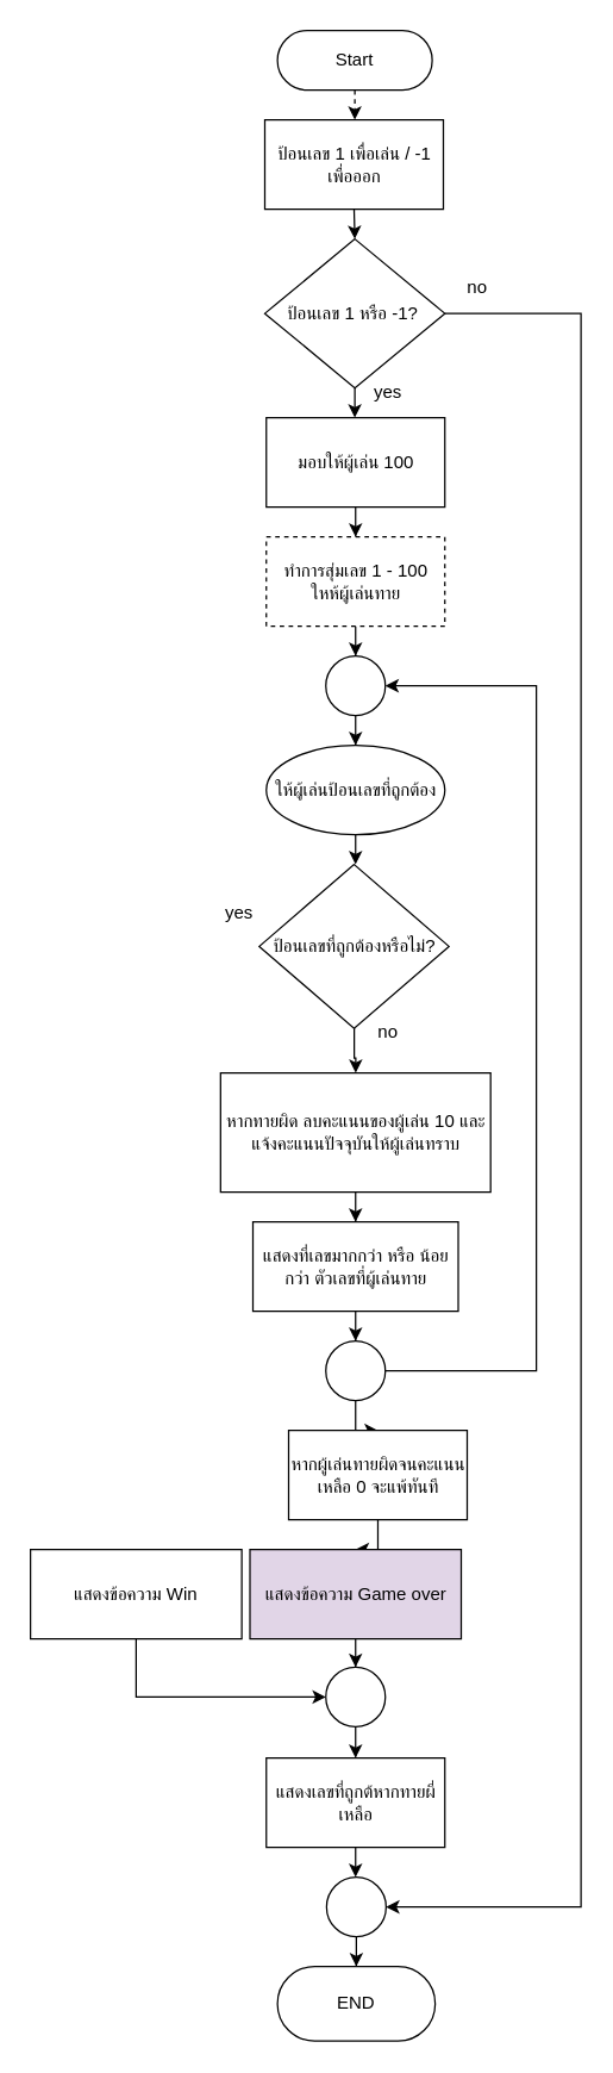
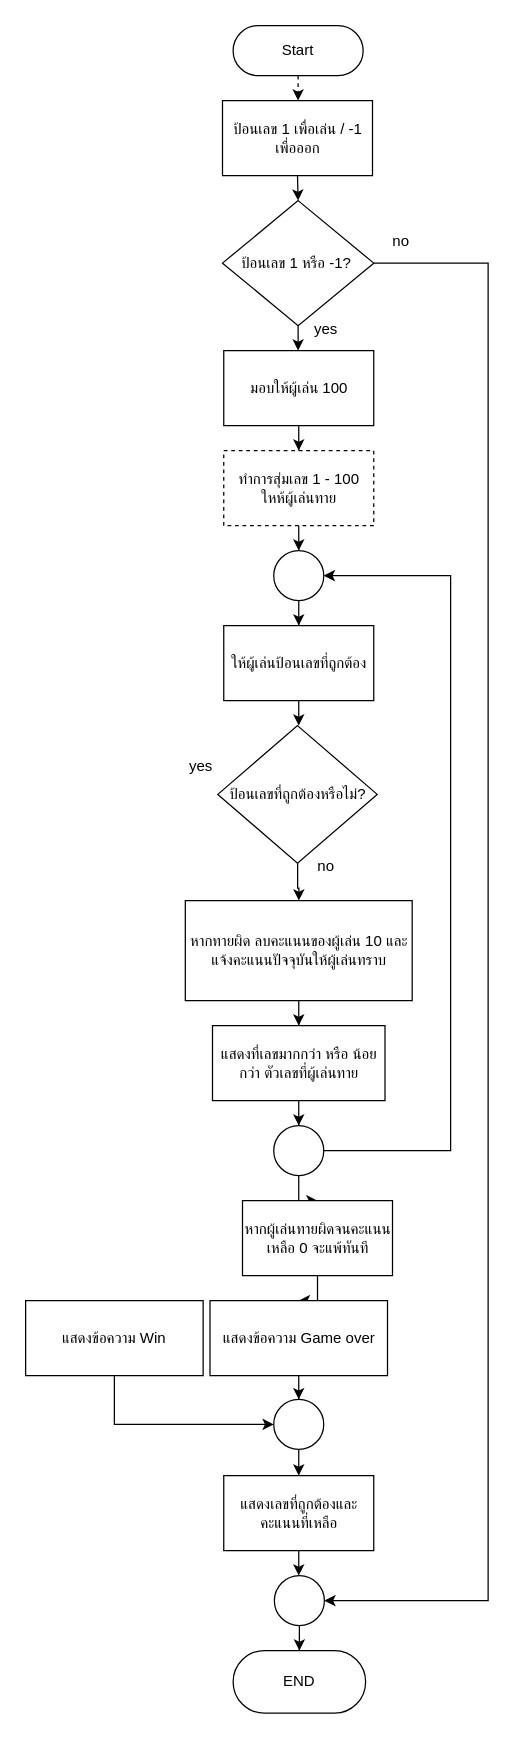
- <mxCell id="34" value="ให้ผู้เล่นป้อนเลขที่ถูกต้อง" style="ellipse;whiteSpace=wrap;html=1;" vertex="1" parent="1"><mxGeometry x="178.5" y="500" width="120" height="60" as="geometry" /></mxCell>
+ <mxCell id="34" value="ให้ผู้เล่นป้อนเลขที่ถูกต้อง" style="rounded=0;whiteSpace=wrap;html=1;" vertex="1" parent="1"><mxGeometry x="178.5" y="500" width="120" height="60" as="geometry" /></mxCell>
- <mxCell id="29" value="แสดงข้อความ Game over" style="rounded=0;whiteSpace=wrap;html=1;fillColor=#e1d5e7;" vertex="1" parent="1"><mxGeometry x="167.5" y="1040" width="142" height="60" as="geometry" /></mxCell>
+ <mxCell id="29" value="แสดงข้อความ Game over" style="rounded=0;whiteSpace=wrap;html=1;" vertex="1" parent="1"><mxGeometry x="167.5" y="1040" width="142" height="60" as="geometry" /></mxCell>
- <mxCell id="21" value="แสดงเลขที่ถูกต้หากทายผี่เหลือ" style="rounded=0;whiteSpace=wrap;html=1;" vertex="1" parent="1"><mxGeometry x="178.5" y="1180" width="120" height="60" as="geometry" /></mxCell>
+ <mxCell id="21" value="แสดงเลขที่ถูกต้องและคะแนนที่เหลือ" style="rounded=0;whiteSpace=wrap;html=1;" vertex="1" parent="1"><mxGeometry x="178.5" y="1180" width="120" height="60" as="geometry" /></mxCell>
